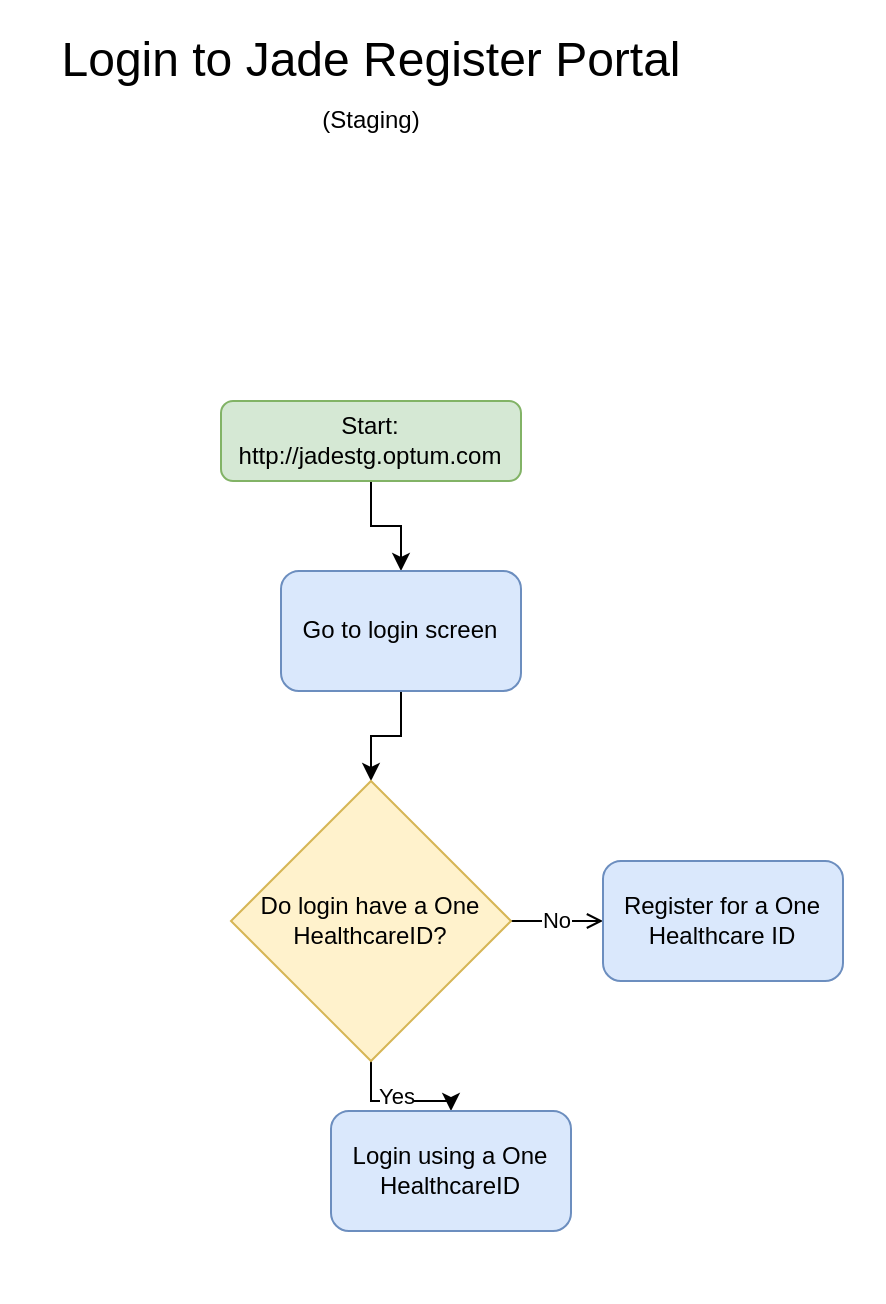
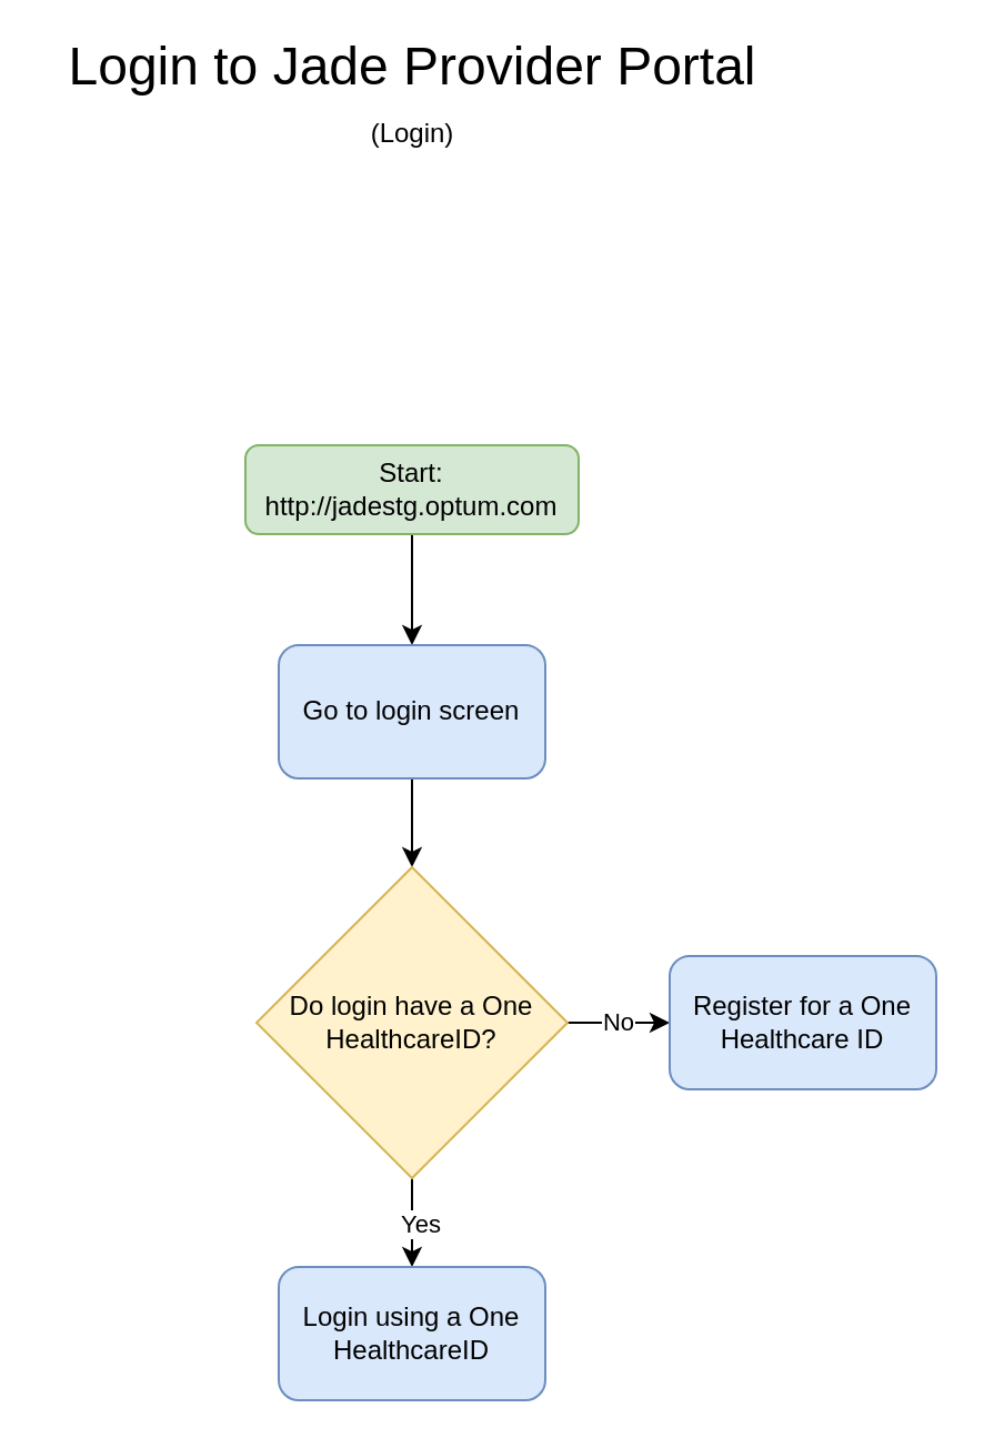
- <mxCell id="12" value="&lt;font style=&quot;font-size: 24px&quot;&gt;Login to Jade Register Portal&lt;/font&gt;" style="text;html=1;align=center;verticalAlign=middle;resizable=0;points=[];autosize=1;" parent="1" vertex="1"><mxGeometry x="20" y="20" width="330" height="20" as="geometry" /></mxCell>
+ <mxCell id="12" value="&lt;font style=&quot;font-size: 24px&quot;&gt;Login to Jade Provider Portal&lt;/font&gt;" style="text;html=1;align=center;verticalAlign=middle;resizable=0;points=[];autosize=1;" parent="1" vertex="1"><mxGeometry x="20" y="20" width="330" height="20" as="geometry" /></mxCell>
- <mxCell id="13" value="(Staging)" style="text;html=1;align=center;verticalAlign=middle;resizable=0;points=[];autosize=1;" vertex="1" parent="1"><mxGeometry x="155" y="50" width="60" height="20" as="geometry" /></mxCell>
+ <mxCell id="13" value="(Login)" style="text;html=1;align=center;verticalAlign=middle;resizable=0;points=[];autosize=1;" vertex="1" parent="1"><mxGeometry x="155" y="50" width="60" height="20" as="geometry" /></mxCell>
- <mxCell id="5" value="Go to login screen" style="rounded=1;whiteSpace=wrap;html=1;fillColor=#dae8fc;strokeColor=#6c8ebf;" parent="1" vertex="1"><mxGeometry x="140" y="285" width="120" height="60" as="geometry" /></mxCell>
+ <mxCell id="5" value="Go to login screen" style="rounded=1;whiteSpace=wrap;html=1;fillColor=#dae8fc;strokeColor=#6c8ebf;" parent="1" vertex="1"><mxGeometry x="125" y="290" width="120" height="60" as="geometry" /></mxCell>
- <mxCell id="6" value="No" style="edgeStyle=orthogonalEdgeStyle;rounded=0;orthogonalLoop=1;jettySize=auto;html=1;exitX=1;exitY=0.5;exitDx=0;exitDy=0;entryX=0;entryY=0.5;entryDx=0;entryDy=0;endArrow=open;" parent="1" source="9" target="10" edge="1"><mxGeometry relative="1" as="geometry" /></mxCell>
+ <mxCell id="6" value="No" style="edgeStyle=orthogonalEdgeStyle;rounded=0;orthogonalLoop=1;jettySize=auto;html=1;exitX=1;exitY=0.5;exitDx=0;exitDy=0;entryX=0;entryY=0.5;entryDx=0;entryDy=0;" parent="1" source="9" target="10" edge="1"><mxGeometry relative="1" as="geometry" /></mxCell>
- <mxCell id="11" value="Login using a One HealthcareID" style="rounded=1;whiteSpace=wrap;html=1;fillColor=#dae8fc;strokeColor=#6c8ebf;" parent="1" vertex="1"><mxGeometry x="165" y="555" width="120" height="60" as="geometry" /></mxCell>
+ <mxCell id="11" value="Login using a One HealthcareID" style="rounded=1;whiteSpace=wrap;html=1;fillColor=#dae8fc;strokeColor=#6c8ebf;" parent="1" vertex="1"><mxGeometry x="125" y="570" width="120" height="60" as="geometry" /></mxCell>
